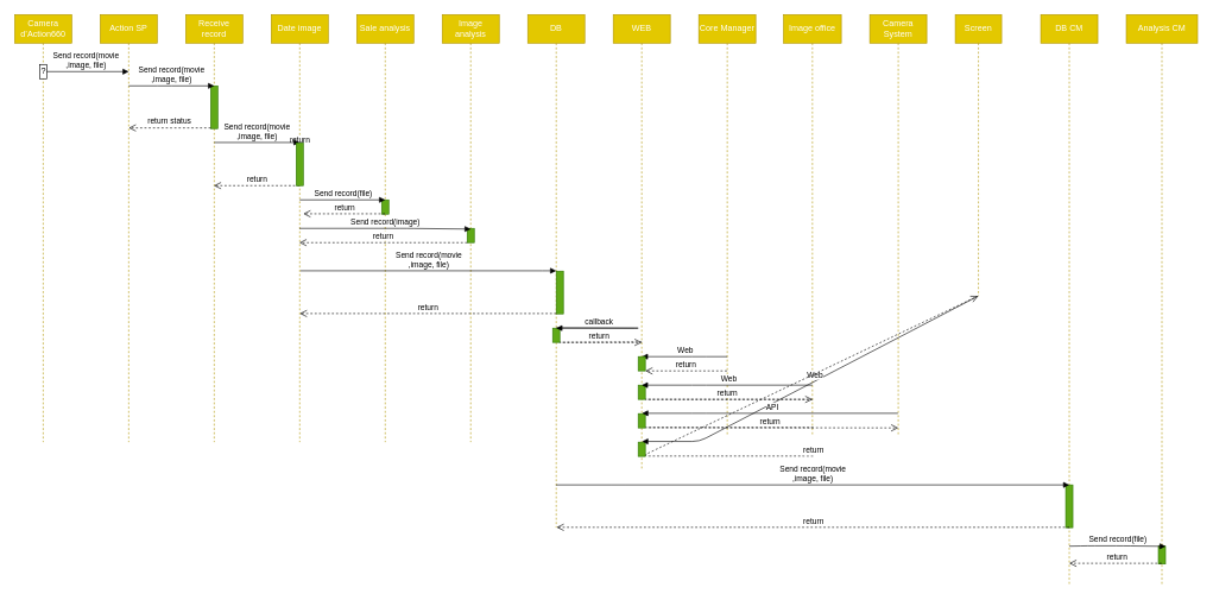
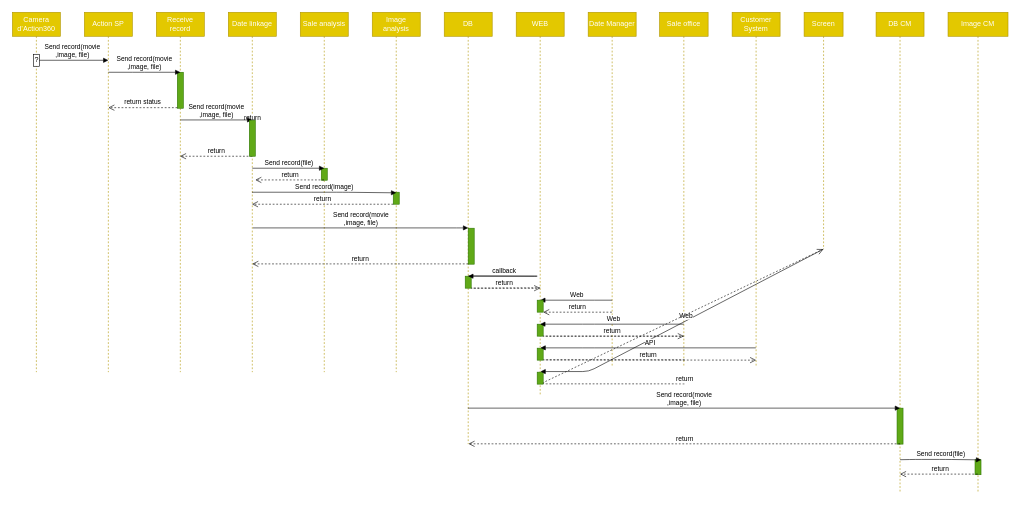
- <mxCell id="2" value="Camera&lt;br&gt;&lt;span&gt;d’Action660&lt;/span&gt;&lt;br&gt;" style="shape=umlLifeline;perimeter=lifelinePerimeter;whiteSpace=wrap;html=1;container=1;collapsible=0;recursiveResize=0;outlineConnect=0;fillColor=#e3c800;strokeColor=#B09500;gradientDirection=south;fontColor=#ffffff;" vertex="1" parent="1"><mxGeometry x="20" y="20" width="80" height="600" as="geometry" /></mxCell>
+ <mxCell id="2" value="Camera&lt;br&gt;&lt;span&gt;d’Action360&lt;/span&gt;&lt;br&gt;" style="shape=umlLifeline;perimeter=lifelinePerimeter;whiteSpace=wrap;html=1;container=1;collapsible=0;recursiveResize=0;outlineConnect=0;fillColor=#e3c800;strokeColor=#B09500;gradientDirection=south;fontColor=#ffffff;" vertex="1" parent="1"><mxGeometry x="20" y="20" width="80" height="600" as="geometry" /></mxCell>
- <mxCell id="6" value="Date image" style="shape=umlLifeline;perimeter=lifelinePerimeter;whiteSpace=wrap;html=1;container=1;collapsible=0;recursiveResize=0;outlineConnect=0;fillColor=#e3c800;strokeColor=#B09500;fontColor=#ffffff;" vertex="1" parent="1"><mxGeometry x="380" y="20" width="80" height="600" as="geometry" /></mxCell>
+ <mxCell id="6" value="Date linkage" style="shape=umlLifeline;perimeter=lifelinePerimeter;whiteSpace=wrap;html=1;container=1;collapsible=0;recursiveResize=0;outlineConnect=0;fillColor=#e3c800;strokeColor=#B09500;fontColor=#ffffff;" vertex="1" parent="1"><mxGeometry x="380" y="20" width="80" height="600" as="geometry" /></mxCell>
- <mxCell id="26" value="Core Manager" style="shape=umlLifeline;perimeter=lifelinePerimeter;whiteSpace=wrap;html=1;container=1;collapsible=0;recursiveResize=0;outlineConnect=0;fillColor=#e3c800;strokeColor=#B09500;fontColor=#ffffff;" vertex="1" parent="1"><mxGeometry x="980" y="20" width="80" height="590" as="geometry" /></mxCell>
+ <mxCell id="26" value="Date Manager" style="shape=umlLifeline;perimeter=lifelinePerimeter;whiteSpace=wrap;html=1;container=1;collapsible=0;recursiveResize=0;outlineConnect=0;fillColor=#e3c800;strokeColor=#B09500;fontColor=#ffffff;" vertex="1" parent="1"><mxGeometry x="980" y="20" width="80" height="590" as="geometry" /></mxCell>
- <mxCell id="27" value="Image office" style="shape=umlLifeline;perimeter=lifelinePerimeter;whiteSpace=wrap;html=1;container=1;collapsible=0;recursiveResize=0;outlineConnect=0;fillColor=#e3c800;strokeColor=#B09500;fontColor=#ffffff;" vertex="1" parent="1"><mxGeometry x="1099" y="20" width="81" height="590" as="geometry" /></mxCell>
+ <mxCell id="27" value="Sale office" style="shape=umlLifeline;perimeter=lifelinePerimeter;whiteSpace=wrap;html=1;container=1;collapsible=0;recursiveResize=0;outlineConnect=0;fillColor=#e3c800;strokeColor=#B09500;fontColor=#ffffff;" vertex="1" parent="1"><mxGeometry x="1099" y="20" width="81" height="590" as="geometry" /></mxCell>
- <mxCell id="28" value="Camera System" style="shape=umlLifeline;perimeter=lifelinePerimeter;whiteSpace=wrap;html=1;container=1;collapsible=0;recursiveResize=0;outlineConnect=0;fillColor=#e3c800;strokeColor=#B09500;fontColor=#ffffff;" vertex="1" parent="1"><mxGeometry x="1220" y="20" width="80" height="590" as="geometry" /></mxCell>
+ <mxCell id="28" value="Customer System" style="shape=umlLifeline;perimeter=lifelinePerimeter;whiteSpace=wrap;html=1;container=1;collapsible=0;recursiveResize=0;outlineConnect=0;fillColor=#e3c800;strokeColor=#B09500;fontColor=#ffffff;" vertex="1" parent="1"><mxGeometry x="1220" y="20" width="80" height="590" as="geometry" /></mxCell>
- <mxCell id="36" value="Analysis CM" style="shape=umlLifeline;perimeter=lifelinePerimeter;whiteSpace=wrap;html=1;container=1;collapsible=0;recursiveResize=0;outlineConnect=0;fillColor=#e3c800;strokeColor=#B09500;fontColor=#ffffff;" vertex="1" parent="1"><mxGeometry x="1580" y="20" width="100" height="800" as="geometry" /></mxCell>
+ <mxCell id="36" value="Image CM" style="shape=umlLifeline;perimeter=lifelinePerimeter;whiteSpace=wrap;html=1;container=1;collapsible=0;recursiveResize=0;outlineConnect=0;fillColor=#e3c800;strokeColor=#B09500;fontColor=#ffffff;" vertex="1" parent="1"><mxGeometry x="1580" y="20" width="100" height="800" as="geometry" /></mxCell>
